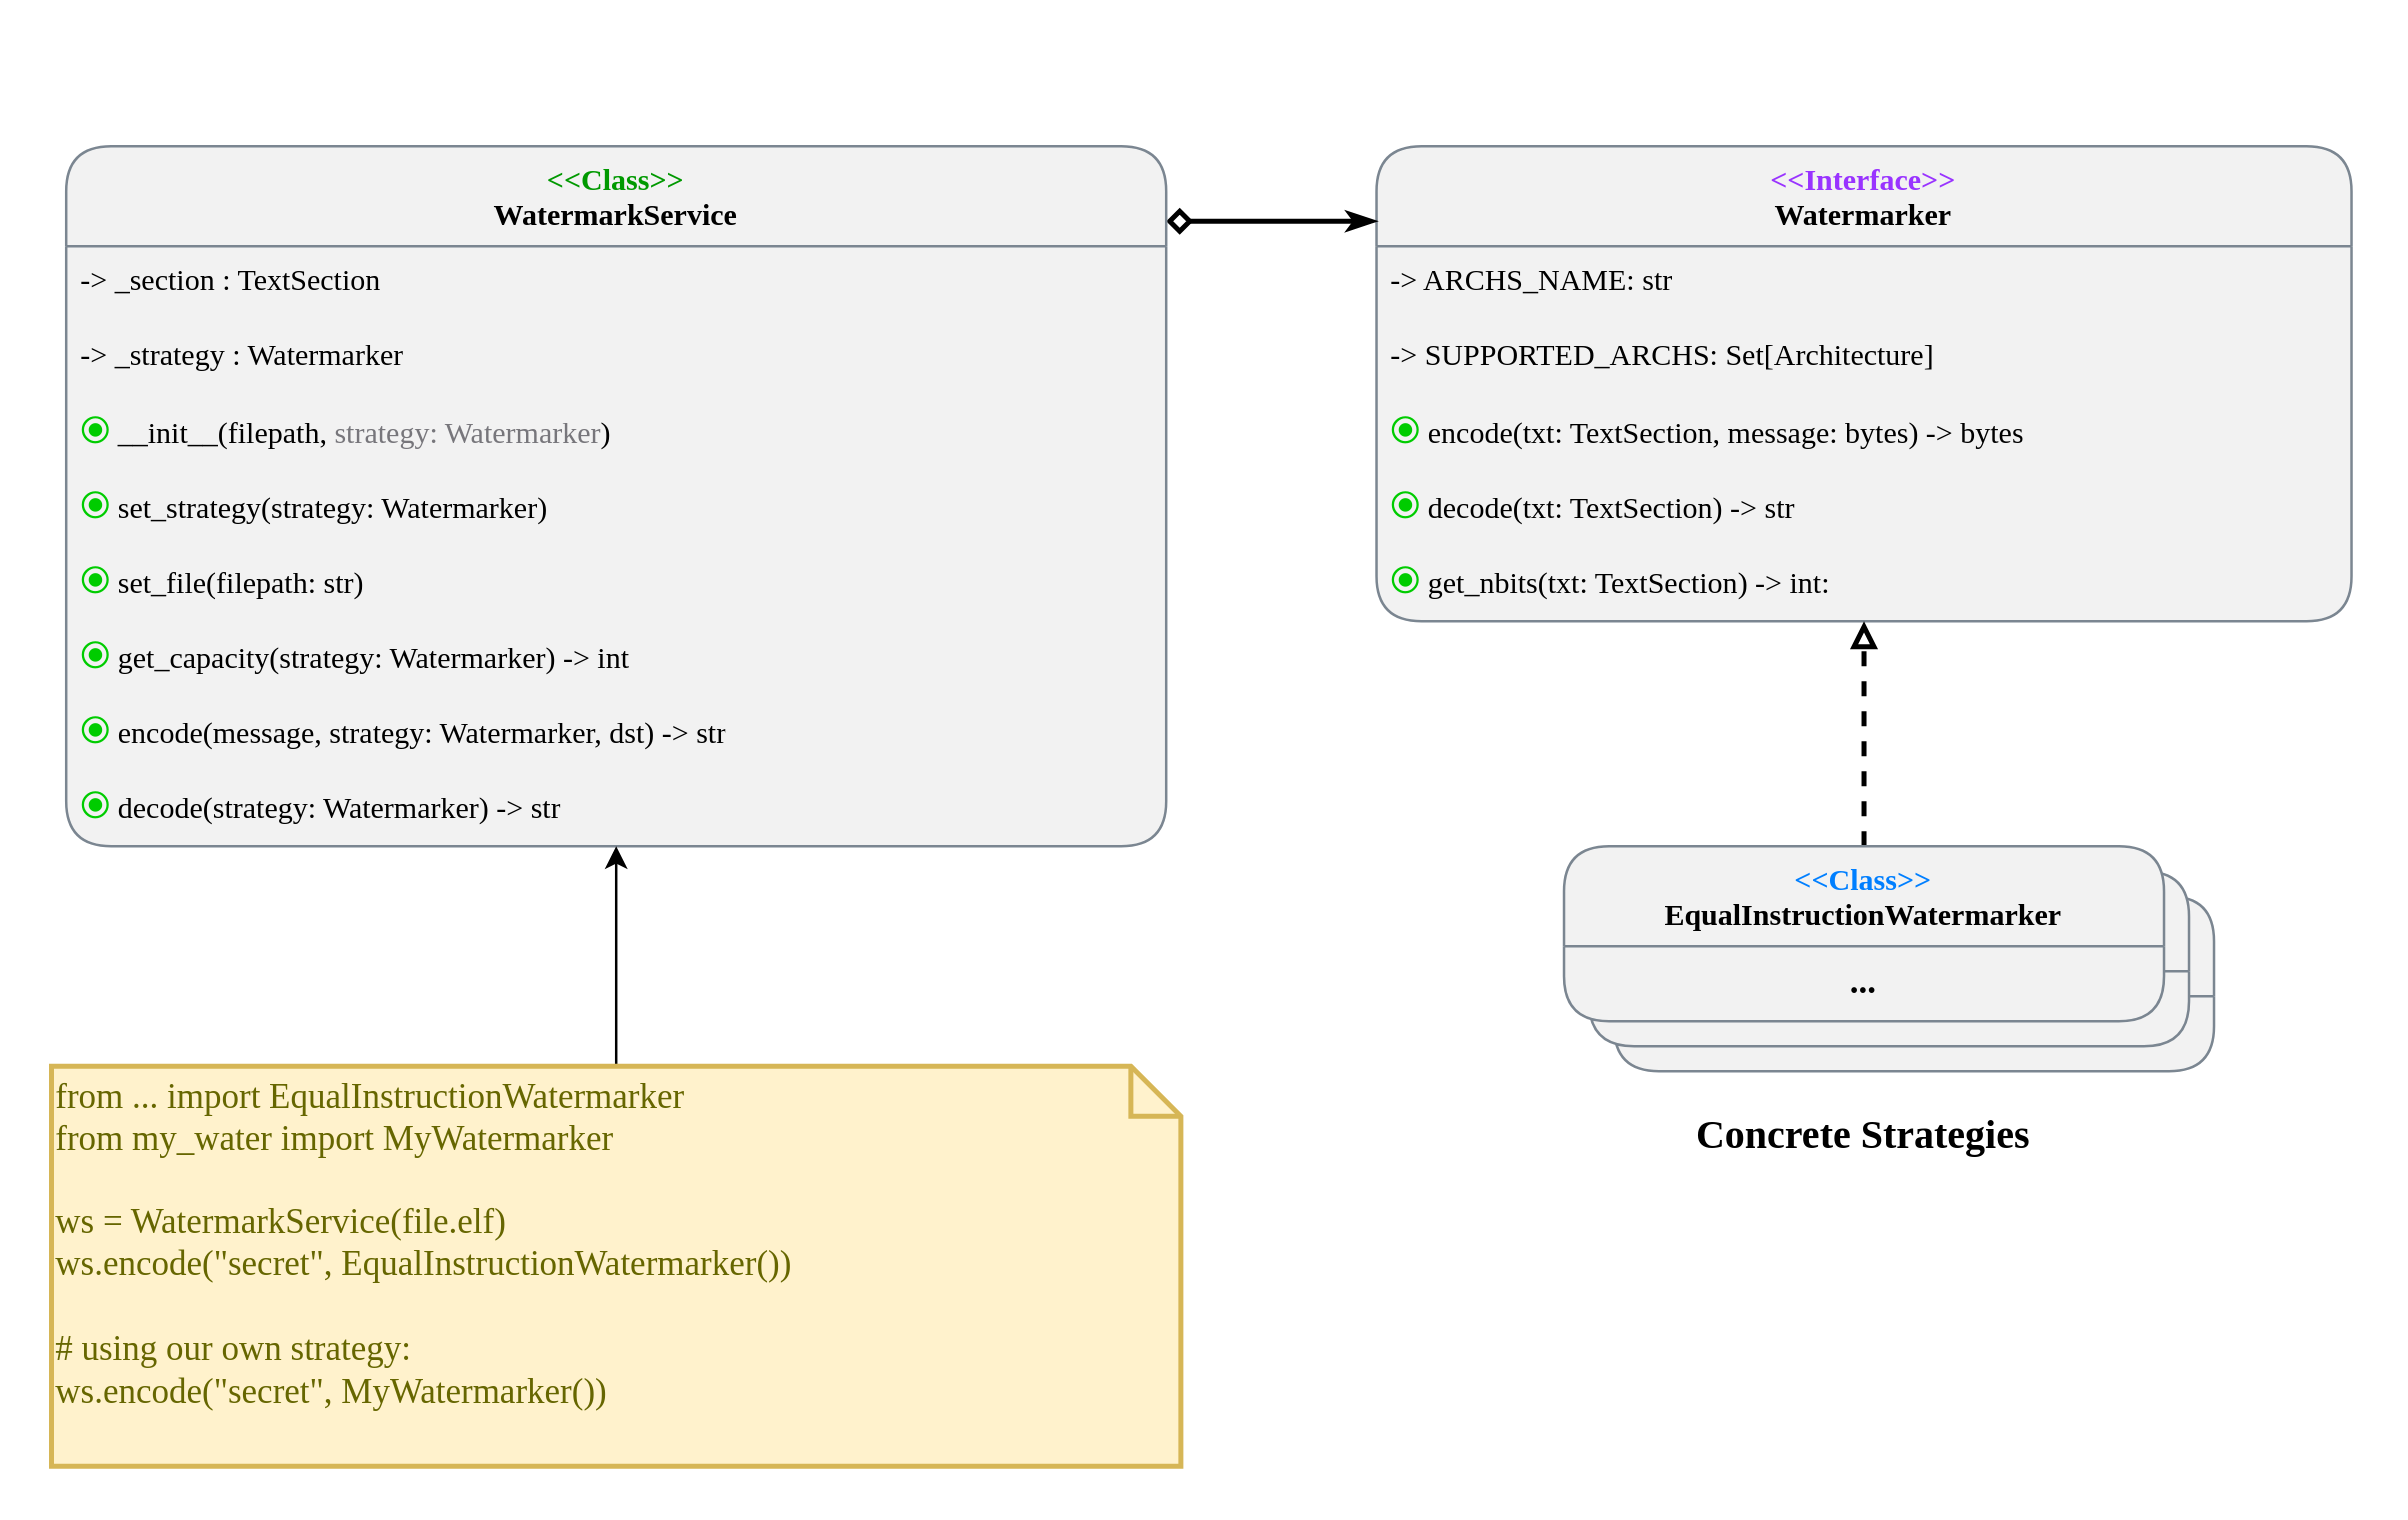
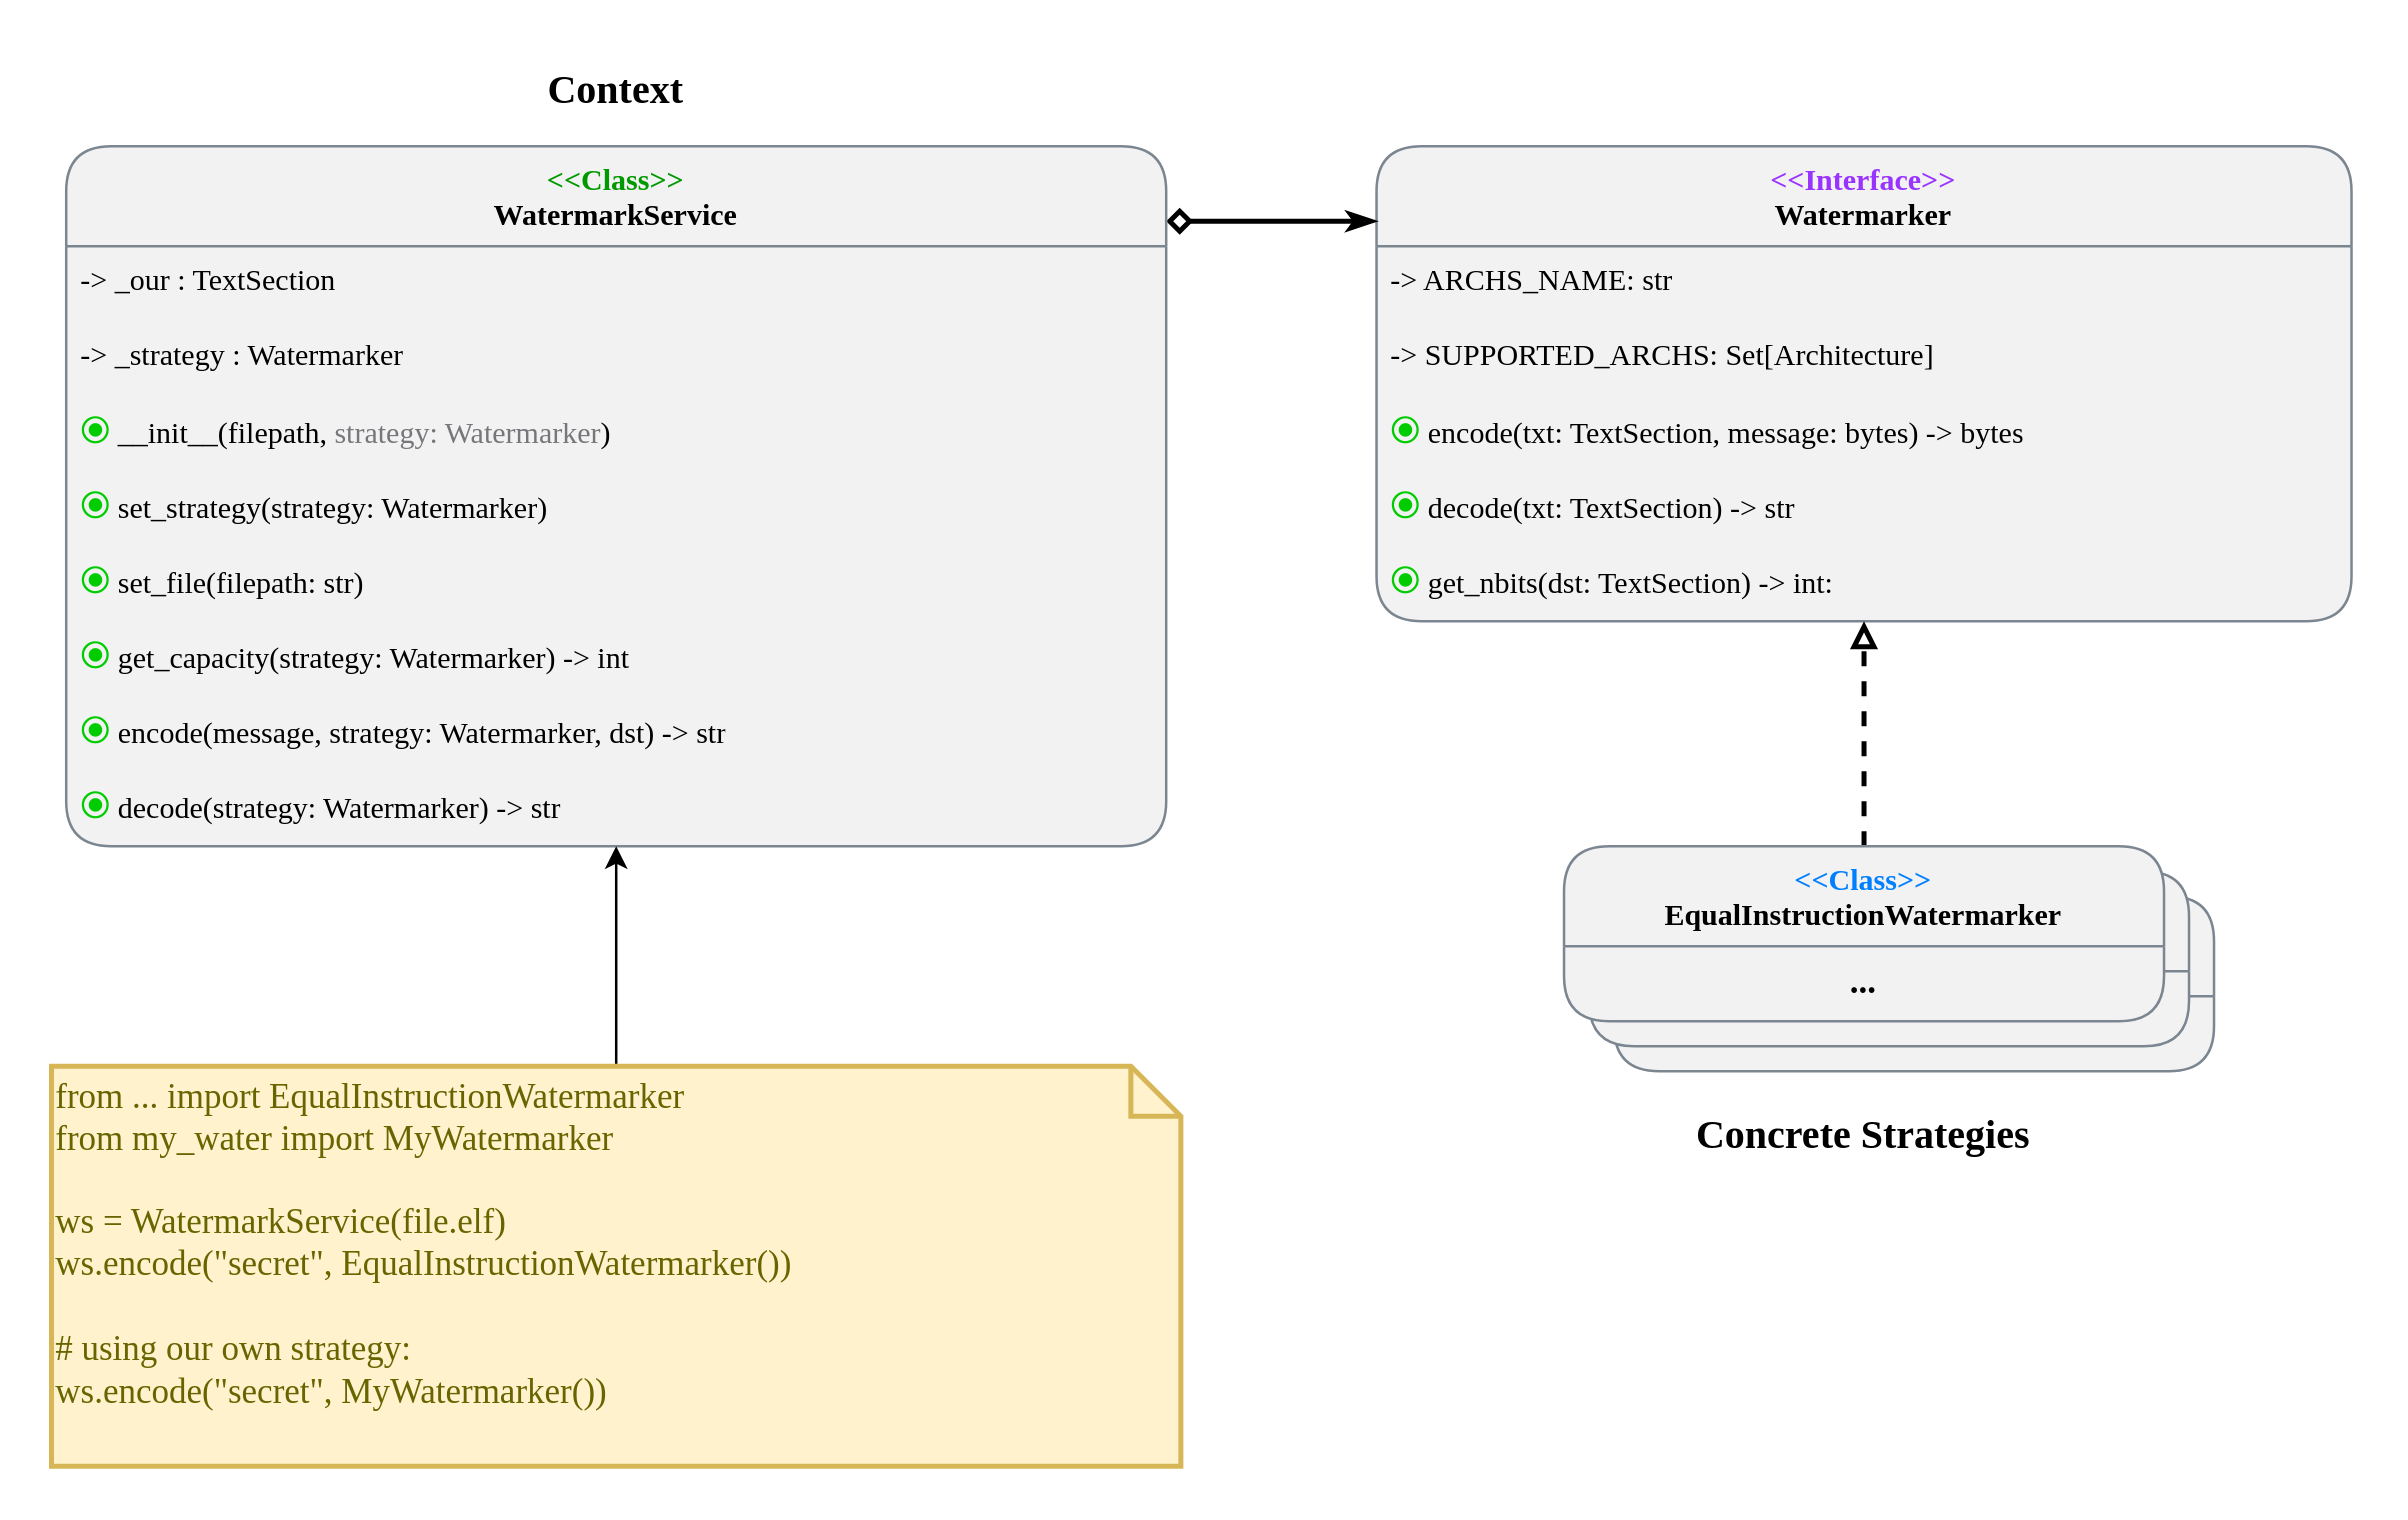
+ <mxCell id="28" value="Context" style="text;html=1;align=center;verticalAlign=middle;whiteSpace=wrap;rounded=0;fontFamily=JetBrains Mono;fontSource=https%3A%2F%2Ffonts.googleapis.com%2Fcss%3Ffamily%3DJetBrains%2BMono;fontStyle=1;fontSize=16;" vertex="1" parent="1"><mxGeometry x="120.87" y="20" width="250" height="30" as="geometry" /></mxCell>
- <mxCell id="12" value="-&amp;gt; _section : TextSection" style="text;strokeColor=none;fillColor=none;align=left;verticalAlign=top;spacingLeft=4;spacingRight=4;overflow=hidden;rotatable=0;points=[[0,0.5],[1,0.5]];portConstraint=eastwest;whiteSpace=wrap;html=1;fontFamily=JetBrains Mono;fontSource=https%3A%2F%2Ffonts.googleapis.com%2Fcss%3Ffamily%3DJetBrains%2BMono;rounded=1;swimlaneLine=1;" vertex="1" parent="11"><mxGeometry y="40" width="440" height="30" as="geometry" /></mxCell>
+ <mxCell id="12" value="-&amp;gt; _our : TextSection" style="text;strokeColor=none;fillColor=none;align=left;verticalAlign=top;spacingLeft=4;spacingRight=4;overflow=hidden;rotatable=0;points=[[0,0.5],[1,0.5]];portConstraint=eastwest;whiteSpace=wrap;html=1;fontFamily=JetBrains Mono;fontSource=https%3A%2F%2Ffonts.googleapis.com%2Fcss%3Ffamily%3DJetBrains%2BMono;rounded=1;swimlaneLine=1;" vertex="1" parent="11"><mxGeometry y="40" width="440" height="30" as="geometry" /></mxCell>
- <mxCell id="9" value="&lt;span style=&quot;font-size:125%;line-height:1em&quot;&gt;&lt;span style=&quot;color: rgb(0, 204, 0);&quot;&gt;⦿&lt;/span&gt;&lt;/span&gt; get_nbits(&lt;span style=&quot;white-space: pre-wrap&quot;&gt;txt: TextSection&lt;/span&gt;) -&amp;gt; int:" style="text;strokeColor=none;fillColor=none;align=left;verticalAlign=top;spacingLeft=4;spacingRight=4;overflow=hidden;rotatable=0;points=[[0,0.5],[1,0.5]];portConstraint=eastwest;whiteSpace=wrap;html=1;fontFamily=JetBrains Mono;fontSource=https%3A%2F%2Ffonts.googleapis.com%2Fcss%3Ffamily%3DJetBrains%2BMono;rounded=1;swimlaneLine=1;" vertex="1" parent="4"><mxGeometry y="160" width="390" height="30" as="geometry" /></mxCell>
+ <mxCell id="9" value="&lt;span style=&quot;font-size:125%;line-height:1em&quot;&gt;&lt;span style=&quot;color: rgb(0, 204, 0);&quot;&gt;⦿&lt;/span&gt;&lt;/span&gt; get_nbits(&lt;span style=&quot;white-space: pre-wrap&quot;&gt;dst: TextSection&lt;/span&gt;) -&amp;gt; int:" style="text;strokeColor=none;fillColor=none;align=left;verticalAlign=top;spacingLeft=4;spacingRight=4;overflow=hidden;rotatable=0;points=[[0,0.5],[1,0.5]];portConstraint=eastwest;whiteSpace=wrap;html=1;fontFamily=JetBrains Mono;fontSource=https%3A%2F%2Ffonts.googleapis.com%2Fcss%3Ffamily%3DJetBrains%2BMono;rounded=1;swimlaneLine=1;" vertex="1" parent="4"><mxGeometry y="160" width="390" height="30" as="geometry" /></mxCell>
